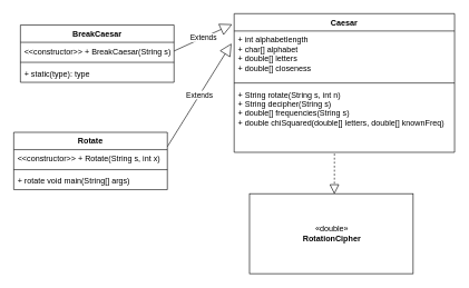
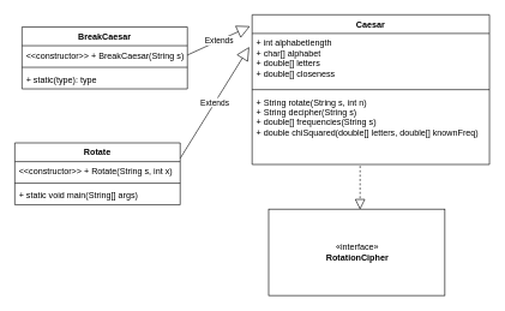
- <mxCell id="12" value="+ rotate void main(String[] args)" style="text;strokeColor=none;fillColor=none;align=left;verticalAlign=top;spacingLeft=4;spacingRight=4;overflow=hidden;rotatable=0;points=[[0,0.5],[1,0.5]];portConstraint=eastwest;" vertex="1" parent="9"><mxGeometry y="60" width="230" height="26" as="geometry" /></mxCell>
+ <mxCell id="12" value="+ static void main(String[] args)" style="text;strokeColor=none;fillColor=none;align=left;verticalAlign=top;spacingLeft=4;spacingRight=4;overflow=hidden;rotatable=0;points=[[0,0.5],[1,0.5]];portConstraint=eastwest;" vertex="1" parent="9"><mxGeometry y="60" width="230" height="26" as="geometry" /></mxCell>
- <mxCell id="17" value="«double»&lt;br&gt;&lt;b&gt;RotationCipher&lt;/b&gt;" style="html=1;" vertex="1" parent="1"><mxGeometry x="373" y="290" width="245" height="120" as="geometry" /></mxCell>
+ <mxCell id="17" value="«interface»&lt;br&gt;&lt;b&gt;RotationCipher&lt;/b&gt;" style="html=1;" vertex="1" parent="1"><mxGeometry x="373" y="290" width="245" height="120" as="geometry" /></mxCell>
